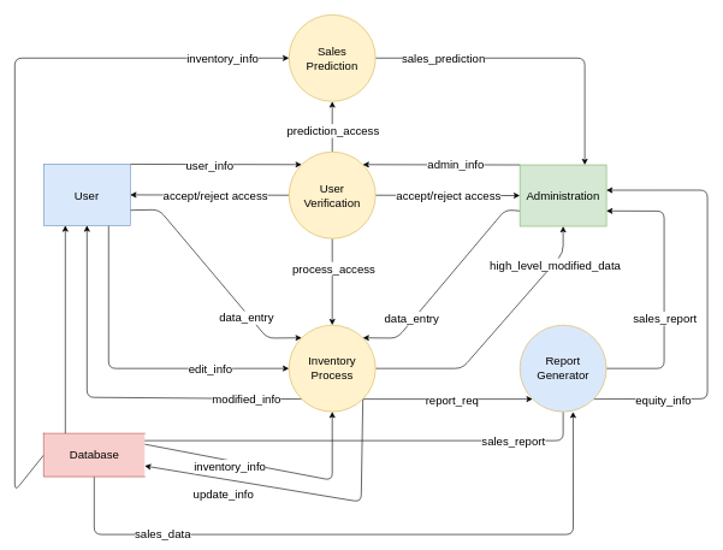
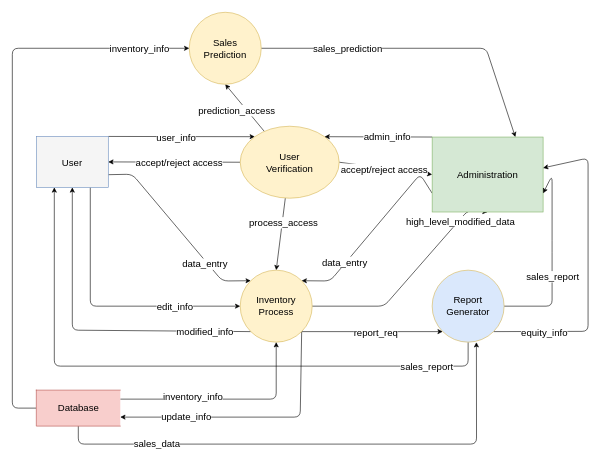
- <mxCell id="41" value="Sales&lt;br&gt;Prediction" style="ellipse;whiteSpace=wrap;html=1;fontSize=16;fillColor=#fff2cc;strokeColor=#d6b656;" parent="1" vertex="1"><mxGeometry x="400" y="20" width="120" height="120" as="geometry" /></mxCell>
+ <mxCell id="41" value="Sales&lt;br&gt;Prediction" style="ellipse;whiteSpace=wrap;html=1;fontSize=16;fillColor=#fff2cc;strokeColor=#d6b656;" parent="1" vertex="1"><mxGeometry x="315" y="20" width="120" height="120" as="geometry" /></mxCell>
- <mxCell id="8" value="User" style="whiteSpace=wrap;html=1;fontSize=16;fillColor=#dae8fc;strokeColor=#6c8ebf;" parent="1" vertex="1"><mxGeometry x="60" y="227" width="120" height="85" as="geometry" /></mxCell>
+ <mxCell id="8" value="User" style="whiteSpace=wrap;html=1;fontSize=16;fillColor=#f5f5f5;strokeColor=#6c8ebf;" parent="1" vertex="1"><mxGeometry x="60" y="227" width="120" height="85" as="geometry" /></mxCell>
- <mxCell id="25" value="User &lt;br&gt;Verification" style="ellipse;whiteSpace=wrap;html=1;fontSize=16;fillColor=#fff2cc;strokeColor=#d6b656;" parent="1" vertex="1"><mxGeometry x="400" y="210" width="120" height="120" as="geometry" /></mxCell>
+ <mxCell id="25" value="User &lt;br&gt;Verification" style="ellipse;whiteSpace=wrap;html=1;fontSize=16;fillColor=#fff2cc;strokeColor=#d6b656;" parent="1" vertex="1"><mxGeometry x="400" y="210" width="165" height="120" as="geometry" /></mxCell>
- <mxCell id="30" value="Administration" style="whiteSpace=wrap;html=1;fontSize=16;fillColor=#d5e8d4;strokeColor=#82b366;" parent="1" vertex="1"><mxGeometry x="720" y="228" width="120" height="85" as="geometry" /></mxCell>
+ <mxCell id="30" value="Administration" style="whiteSpace=wrap;html=1;fontSize=16;fillColor=#d5e8d4;strokeColor=#82b366;" parent="1" vertex="1"><mxGeometry x="720" y="228" width="185" height="125" as="geometry" /></mxCell>
- <mxCell id="48" value="&lt;font style=&quot;font-size: 16px;&quot;&gt;Database&lt;/font&gt;" style="html=1;dashed=0;whitespace=wrap;shape=partialRectangle;right=0;fillColor=#f8cecc;strokeColor=#b85450;" vertex="1" parent="1"><mxGeometry x="60" y="600" width="140" height="60" as="geometry" /></mxCell>
+ <mxCell id="48" value="&lt;font style=&quot;font-size: 16px;&quot;&gt;Database&lt;/font&gt;" style="html=1;dashed=0;whitespace=wrap;shape=partialRectangle;right=0;fillColor=#f8cecc;strokeColor=#b85450;" vertex="1" parent="1"><mxGeometry x="60" y="650" width="140" height="60" as="geometry" /></mxCell>
